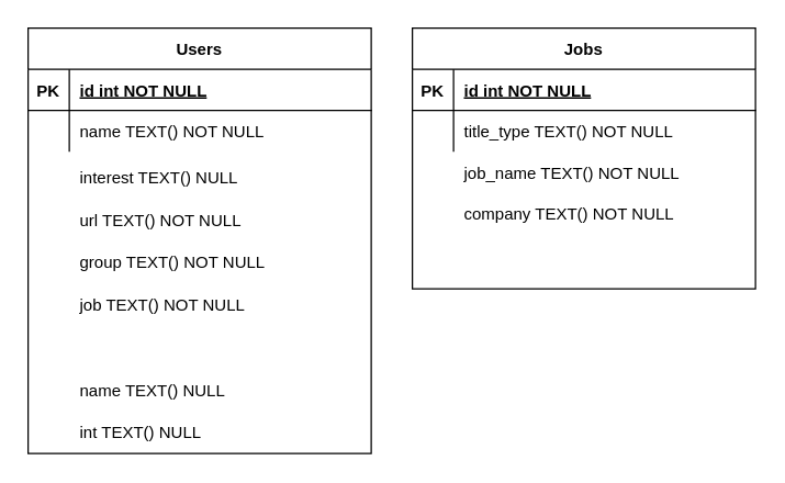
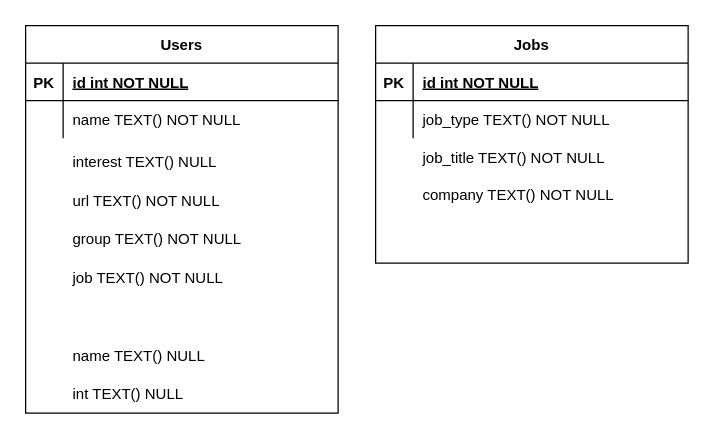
- <mxCell id="24" value="title_type TEXT() NOT NULL" style="shape=partialRectangle;overflow=hidden;connectable=0;fillColor=none;top=0;left=0;bottom=0;right=0;align=left;spacingLeft=6;" vertex="1" parent="22"><mxGeometry x="30" width="220" height="30" as="geometry" /></mxCell>
+ <mxCell id="24" value="job_type TEXT() NOT NULL" style="shape=partialRectangle;overflow=hidden;connectable=0;fillColor=none;top=0;left=0;bottom=0;right=0;align=left;spacingLeft=6;" vertex="1" parent="22"><mxGeometry x="30" width="220" height="30" as="geometry" /></mxCell>
- <mxCell id="25" value="job_name TEXT() NOT NULL" style="shape=partialRectangle;overflow=hidden;connectable=0;fillColor=none;top=0;left=0;bottom=0;right=0;align=left;spacingLeft=6;" vertex="1" parent="17"><mxGeometry x="30" y="90" width="220" height="30" as="geometry" /></mxCell>
+ <mxCell id="25" value="job_title TEXT() NOT NULL" style="shape=partialRectangle;overflow=hidden;connectable=0;fillColor=none;top=0;left=0;bottom=0;right=0;align=left;spacingLeft=6;" vertex="1" parent="17"><mxGeometry x="30" y="90" width="220" height="30" as="geometry" /></mxCell>
